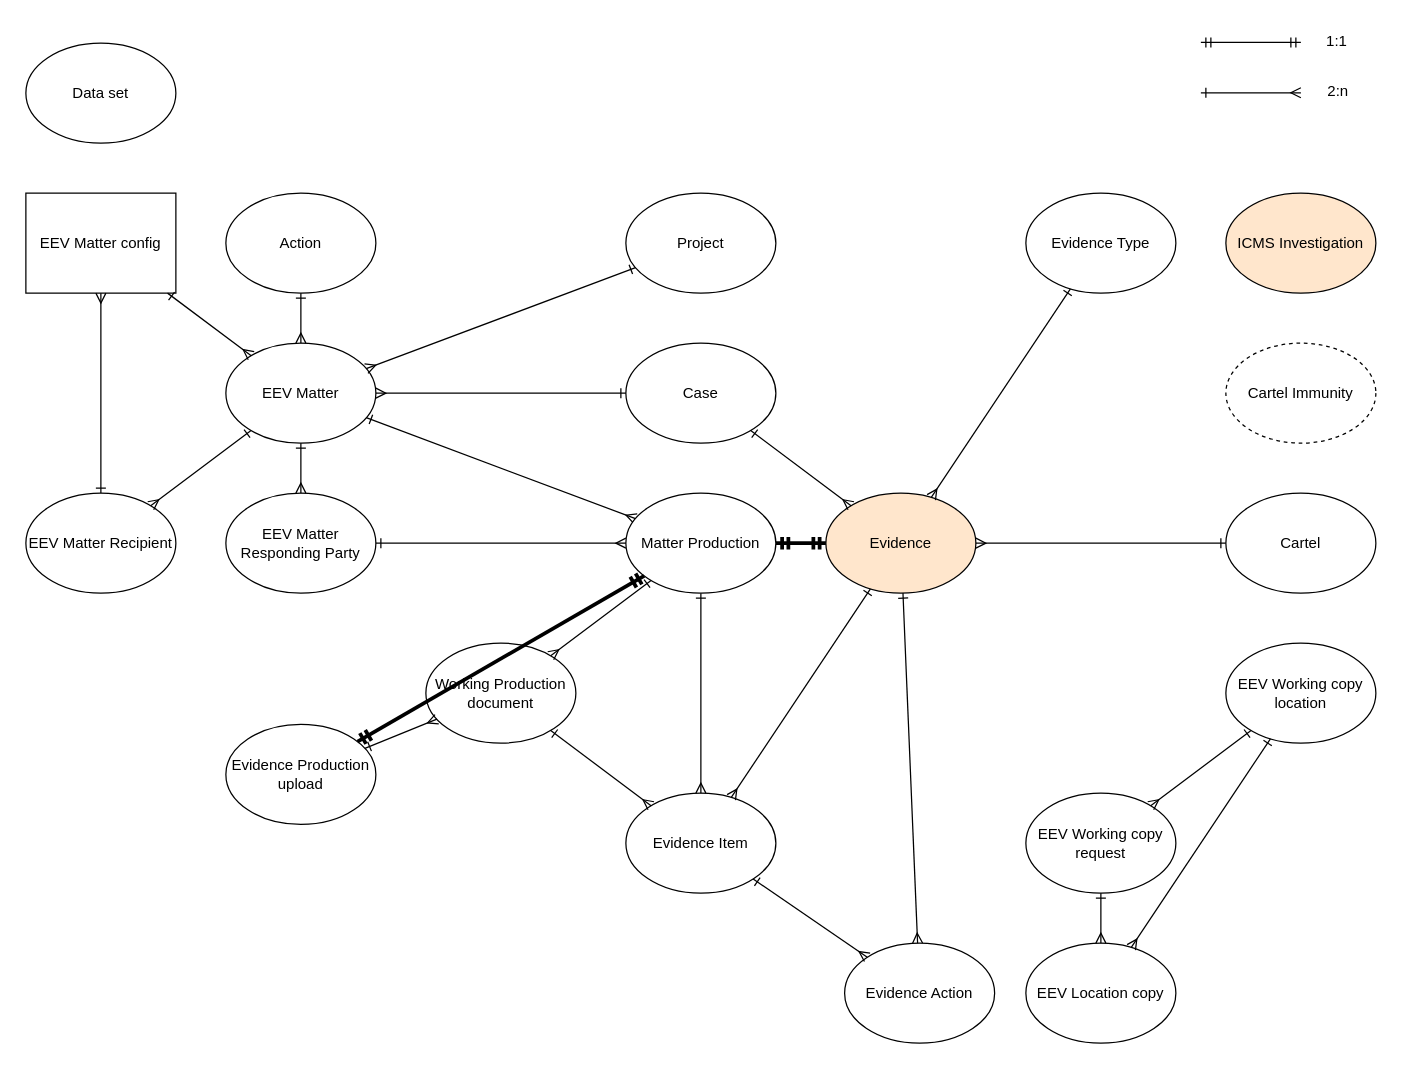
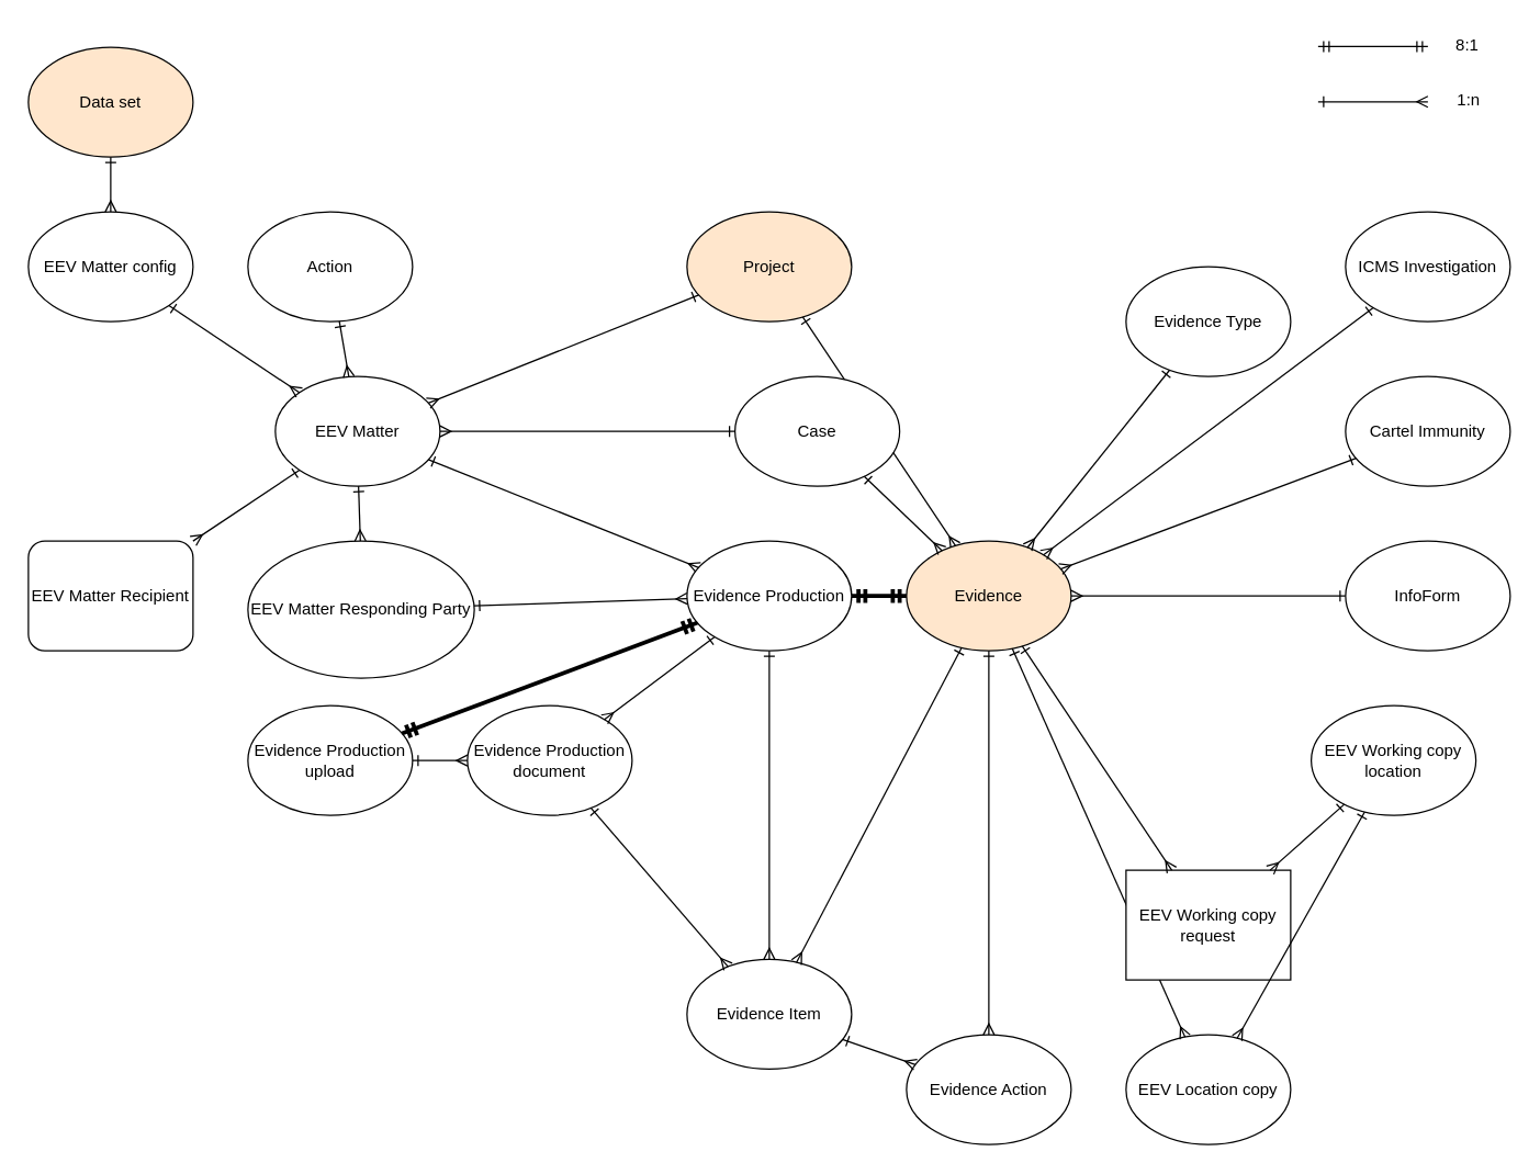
- <mxCell id="52" value="1:1" style="text;html=1;align=center;verticalAlign=middle;whiteSpace=wrap;rounded=0;" parent="1" vertex="1"><mxGeometry x="1040" y="20" width="58" height="25" as="geometry" /></mxCell>
+ <mxCell id="52" value="8:1" style="text;html=1;align=center;verticalAlign=middle;whiteSpace=wrap;rounded=0;" parent="1" vertex="1"><mxGeometry x="1040" y="20" width="58" height="25" as="geometry" /></mxCell>
- <mxCell id="54" value="2:n" style="text;html=1;align=center;verticalAlign=middle;whiteSpace=wrap;rounded=0;" parent="1" vertex="1"><mxGeometry x="1040" y="58" width="60" height="30" as="geometry" /></mxCell>
+ <mxCell id="54" value="1:n" style="text;html=1;align=center;verticalAlign=middle;whiteSpace=wrap;rounded=0;" parent="1" vertex="1"><mxGeometry x="1040" y="58" width="60" height="30" as="geometry" /></mxCell>
- <mxCell id="12" value="Data set" style="ellipse;whiteSpace=wrap;html=1;" parent="1" vertex="1"><mxGeometry x="20" y="34" width="120" height="80" as="geometry" /></mxCell>
+ <mxCell id="12" value="Data set" style="ellipse;whiteSpace=wrap;html=1;fillColor=#ffe6cc;" parent="1" vertex="1"><mxGeometry x="20" y="34" width="120" height="80" as="geometry" /></mxCell>
- <mxCell id="10" value="EEV Matter config" style="whiteSpace=wrap;html=1;rounded=0;" parent="1" vertex="1"><mxGeometry x="20" y="154" width="120" height="80" as="geometry" /></mxCell>
+ <mxCell id="10" value="EEV Matter config" style="ellipse;whiteSpace=wrap;html=1;" parent="1" vertex="1"><mxGeometry x="20" y="154" width="120" height="80" as="geometry" /></mxCell>
- <mxCell id="6" value="Project" style="ellipse;whiteSpace=wrap;html=1;" parent="1" vertex="1"><mxGeometry x="500" y="154" width="120" height="80" as="geometry" /></mxCell>
+ <mxCell id="6" value="Project" style="ellipse;whiteSpace=wrap;html=1;fillColor=#ffe6cc;" parent="1" vertex="1"><mxGeometry x="500" y="154" width="120" height="80" as="geometry" /></mxCell>
- <mxCell id="30" value="Evidence Type" style="ellipse;whiteSpace=wrap;html=1;" parent="1" vertex="1"><mxGeometry x="820" y="154" width="120" height="80" as="geometry" /></mxCell>
+ <mxCell id="30" value="Evidence Type" style="ellipse;whiteSpace=wrap;html=1;" parent="1" vertex="1"><mxGeometry x="820" y="194" width="120" height="80" as="geometry" /></mxCell>
- <mxCell id="32" value="ICMS Investigation" style="ellipse;whiteSpace=wrap;html=1;fillColor=#ffe6cc;" parent="1" vertex="1"><mxGeometry x="980" y="154" width="120" height="80" as="geometry" /></mxCell>
+ <mxCell id="32" value="ICMS Investigation" style="ellipse;whiteSpace=wrap;html=1;" parent="1" vertex="1"><mxGeometry x="980" y="154" width="120" height="80" as="geometry" /></mxCell>
- <mxCell id="13" value="" style="endArrow=ERone;html=1;rounded=0;startArrow=ERmany;startFill=0;endFill=0;" parent="1" source="10" target="14" edge="1"><mxGeometry width="50" height="50" relative="1" as="geometry"><mxPoint x="181" y="322" as="sourcePoint" /><mxPoint x="-71" y="356" as="targetPoint" /></mxGeometry></mxCell>
+ <mxCell id="13" value="" style="endArrow=ERone;html=1;rounded=0;startArrow=ERmany;startFill=0;endFill=0;" parent="1" source="10" target="12" edge="1"><mxGeometry width="50" height="50" relative="1" as="geometry"><mxPoint x="181" y="322" as="sourcePoint" /><mxPoint x="-71" y="356" as="targetPoint" /></mxGeometry></mxCell>
- <mxCell id="3" value="EEV Matter" style="ellipse;whiteSpace=wrap;html=1;" parent="1" vertex="1"><mxGeometry x="180" y="274" width="120" height="80" as="geometry" /></mxCell>
+ <mxCell id="3" value="EEV Matter" style="ellipse;whiteSpace=wrap;html=1;" parent="1" vertex="1"><mxGeometry x="200" y="274" width="120" height="80" as="geometry" /></mxCell>
- <mxCell id="4" value="Case" style="ellipse;whiteSpace=wrap;html=1;" parent="1" vertex="1"><mxGeometry x="500" y="274" width="120" height="80" as="geometry" /></mxCell>
+ <mxCell id="4" value="Case" style="ellipse;whiteSpace=wrap;html=1;" parent="1" vertex="1"><mxGeometry x="535" y="274" width="120" height="80" as="geometry" /></mxCell>
+ <mxCell id="33" value="" style="endArrow=ERone;html=1;rounded=0;startArrow=ERmany;startFill=0;endFill=0;" parent="1" source="19" target="32" edge="1"><mxGeometry width="50" height="50" relative="1" as="geometry"><mxPoint x="590" y="574" as="sourcePoint" /><mxPoint x="1126" y="374" as="targetPoint" /></mxGeometry></mxCell>
- <mxCell id="34" value="Cartel Immunity" style="ellipse;whiteSpace=wrap;html=1;dashed=1;" parent="1" vertex="1"><mxGeometry x="980" y="274" width="120" height="80" as="geometry" /></mxCell>
+ <mxCell id="34" value="Cartel Immunity" style="ellipse;whiteSpace=wrap;html=1;" parent="1" vertex="1"><mxGeometry x="980" y="274" width="120" height="80" as="geometry" /></mxCell>
+ <mxCell id="2" value="" style="endArrow=ERone;html=1;rounded=0;startArrow=ERmany;startFill=0;endFill=0;" parent="1" source="19" target="6" edge="1"><mxGeometry width="50" height="50" relative="1" as="geometry"><mxPoint x="440" y="454" as="sourcePoint" /><mxPoint x="440" y="294" as="targetPoint" /></mxGeometry></mxCell>
+ <mxCell id="35" value="" style="endArrow=ERone;html=1;rounded=0;startArrow=ERmany;startFill=0;endFill=0;" parent="1" source="19" target="34" edge="1"><mxGeometry width="50" height="50" relative="1" as="geometry"><mxPoint x="465" y="548" as="sourcePoint" /><mxPoint x="1155" y="340" as="targetPoint" /></mxGeometry></mxCell>
- <mxCell id="14" value="EEV Matter Recipient" style="ellipse;whiteSpace=wrap;html=1;" parent="1" vertex="1"><mxGeometry x="20" y="394" width="120" height="80" as="geometry" /></mxCell>
+ <mxCell id="14" value="EEV Matter Recipient" style="whiteSpace=wrap;html=1;rounded=1;" parent="1" vertex="1"><mxGeometry x="20" y="394" width="120" height="80" as="geometry" /></mxCell>
- <mxCell id="16" value="EEV Matter Responding Party" style="ellipse;whiteSpace=wrap;html=1;" parent="1" vertex="1"><mxGeometry x="180" y="394" width="120" height="80" as="geometry" /></mxCell>
+ <mxCell id="16" value="EEV Matter Responding Party" style="ellipse;whiteSpace=wrap;html=1;" parent="1" vertex="1"><mxGeometry x="180" y="394" width="165" height="100" as="geometry" /></mxCell>
- <mxCell id="44" value="Matter Production" style="ellipse;whiteSpace=wrap;html=1;" parent="1" vertex="1"><mxGeometry x="500" y="394" width="120" height="80" as="geometry" /></mxCell>
+ <mxCell id="44" value="Evidence Production" style="ellipse;whiteSpace=wrap;html=1;" parent="1" vertex="1"><mxGeometry x="500" y="394" width="120" height="80" as="geometry" /></mxCell>
- <mxCell id="55" value="Cartel" style="ellipse;whiteSpace=wrap;html=1;" parent="1" vertex="1"><mxGeometry x="980" y="394" width="120" height="80" as="geometry" /></mxCell>
+ <mxCell id="55" value="InfoForm" style="ellipse;whiteSpace=wrap;html=1;" parent="1" vertex="1"><mxGeometry x="980" y="394" width="120" height="80" as="geometry" /></mxCell>
+ <mxCell id="24" value="" style="endArrow=ERone;html=1;rounded=0;startArrow=ERmany;startFill=0;endFill=0;" parent="1" source="21" target="19" edge="1"><mxGeometry width="50" height="50" relative="1" as="geometry"><mxPoint x="1068" y="630" as="sourcePoint" /><mxPoint x="1022" y="583" as="targetPoint" /></mxGeometry></mxCell>
- <mxCell id="42" value="Working Production document" style="ellipse;whiteSpace=wrap;html=1;" parent="1" vertex="1"><mxGeometry x="340" y="514" width="120" height="80" as="geometry" /></mxCell>
+ <mxCell id="42" value="Evidence Production document" style="ellipse;whiteSpace=wrap;html=1;" parent="1" vertex="1"><mxGeometry x="340" y="514" width="120" height="80" as="geometry" /></mxCell>
- <mxCell id="23" value="EEV Working copy location" style="ellipse;whiteSpace=wrap;html=1;" parent="1" vertex="1"><mxGeometry x="980" y="514" width="120" height="80" as="geometry" /></mxCell>
+ <mxCell id="23" value="EEV Working copy location" style="ellipse;whiteSpace=wrap;html=1;" parent="1" vertex="1"><mxGeometry x="955" y="514" width="120" height="80" as="geometry" /></mxCell>
+ <mxCell id="20" value="" style="endArrow=ERone;html=1;rounded=0;startArrow=ERmany;startFill=0;endFill=0;" parent="1" source="18" target="19" edge="1"><mxGeometry width="50" height="50" relative="1" as="geometry"><mxPoint x="1090" y="374" as="sourcePoint" /><mxPoint x="1170" y="314" as="targetPoint" /></mxGeometry></mxCell>
- <mxCell id="46" value="Evidence Production upload" style="ellipse;whiteSpace=wrap;html=1;" parent="1" vertex="1"><mxGeometry x="180" y="579" width="120" height="80" as="geometry" /></mxCell>
+ <mxCell id="46" value="Evidence Production upload" style="ellipse;whiteSpace=wrap;html=1;" parent="1" vertex="1"><mxGeometry x="180" y="514" width="120" height="80" as="geometry" /></mxCell>
- <mxCell id="38" value="Evidence Item" style="ellipse;whiteSpace=wrap;html=1;" parent="1" vertex="1"><mxGeometry x="500" y="634" width="120" height="80" as="geometry" /></mxCell>
+ <mxCell id="38" value="Evidence Item" style="ellipse;whiteSpace=wrap;html=1;" parent="1" vertex="1"><mxGeometry x="500" y="699" width="120" height="80" as="geometry" /></mxCell>
- <mxCell id="21" value="EEV Working copy request" style="ellipse;whiteSpace=wrap;html=1;" parent="1" vertex="1"><mxGeometry x="820" y="634" width="120" height="80" as="geometry" /></mxCell>
+ <mxCell id="21" value="EEV Working copy request" style="whiteSpace=wrap;html=1;rounded=0;" parent="1" vertex="1"><mxGeometry x="820" y="634" width="120" height="80" as="geometry" /></mxCell>
- <mxCell id="22" value="" style="endArrow=ERone;html=1;rounded=0;startArrow=ERmany;startFill=0;endFill=0;" parent="1" source="18" target="21" edge="1"><mxGeometry width="50" height="50" relative="1" as="geometry"><mxPoint x="1280" y="644" as="sourcePoint" /><mxPoint x="984" y="579" as="targetPoint" /></mxGeometry></mxCell>
- <mxCell id="36" value="Evidence Action" style="ellipse;whiteSpace=wrap;html=1;" parent="1" vertex="1"><mxGeometry x="675" y="754" width="120" height="80" as="geometry" /></mxCell>
+ <mxCell id="36" value="Evidence Action" style="ellipse;whiteSpace=wrap;html=1;" parent="1" vertex="1"><mxGeometry x="660" y="754" width="120" height="80" as="geometry" /></mxCell>
